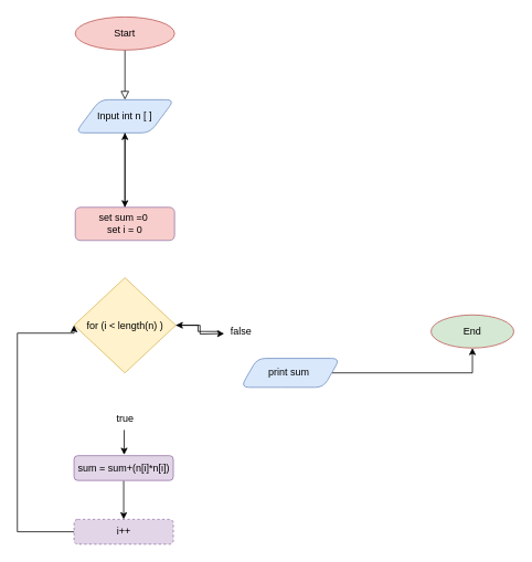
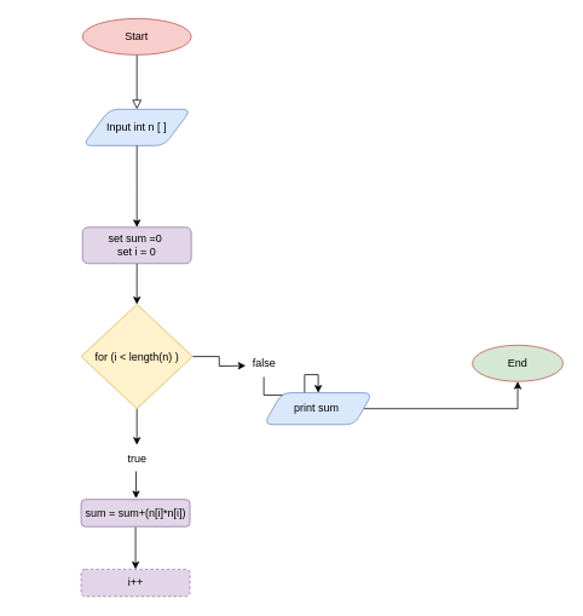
- <mxCell id="5" value="" style="edgeStyle=orthogonalEdgeStyle;rounded=0;orthogonalLoop=1;jettySize=auto;html=1;" edge="1" parent="1" source="6" target="4"><mxGeometry relative="1" as="geometry" /></mxCell>
+ <mxCell id="5" value="" style="edgeStyle=orthogonalEdgeStyle;rounded=0;orthogonalLoop=1;jettySize=auto;html=1;" edge="1" parent="1" source="6" target="10"><mxGeometry relative="1" as="geometry" /></mxCell>
- <mxCell id="6" value="set sum =0&amp;nbsp;&lt;br&gt;set i = 0" style="rounded=1;whiteSpace=wrap;html=1;fillColor=#f8cecc;strokeColor=#9673a6;" vertex="1" parent="1"><mxGeometry x="90" y="250" width="120" height="40" as="geometry" /></mxCell>
+ <mxCell id="6" value="set sum =0&amp;nbsp;&lt;br&gt;set i = 0" style="rounded=1;whiteSpace=wrap;html=1;fillColor=#e1d5e7;strokeColor=#9673a6;" vertex="1" parent="1"><mxGeometry x="90" y="250" width="120" height="40" as="geometry" /></mxCell>
- <mxCell id="15" value="" style="edgeStyle=orthogonalEdgeStyle;rounded=0;orthogonalLoop=1;jettySize=auto;html=1;" edge="1" parent="1" source="16" target="10"><mxGeometry relative="1" as="geometry" /></mxCell>
+ <mxCell id="15" value="" style="edgeStyle=orthogonalEdgeStyle;rounded=0;orthogonalLoop=1;jettySize=auto;html=1;" edge="1" parent="1" source="16" target="20"><mxGeometry relative="1" as="geometry" /></mxCell>
+ <mxCell id="9" style="edgeStyle=orthogonalEdgeStyle;rounded=0;orthogonalLoop=1;jettySize=auto;html=1;" edge="1" parent="1" source="10" target="17"><mxGeometry relative="1" as="geometry"><mxPoint x="150" y="480" as="targetPoint" /></mxGeometry></mxCell>
- <mxCell id="13" style="edgeStyle=orthogonalEdgeStyle;rounded=0;orthogonalLoop=1;jettySize=auto;html=1;exitX=0;exitY=0.5;exitDx=0;exitDy=0;entryX=0;entryY=0.5;entryDx=0;entryDy=0;shadow=0;" edge="1" parent="1" source="14" target="10"><mxGeometry relative="1" as="geometry"><Array as="points"><mxPoint x="20" y="642" /><mxPoint x="20" y="402" /></Array></mxGeometry></mxCell>
